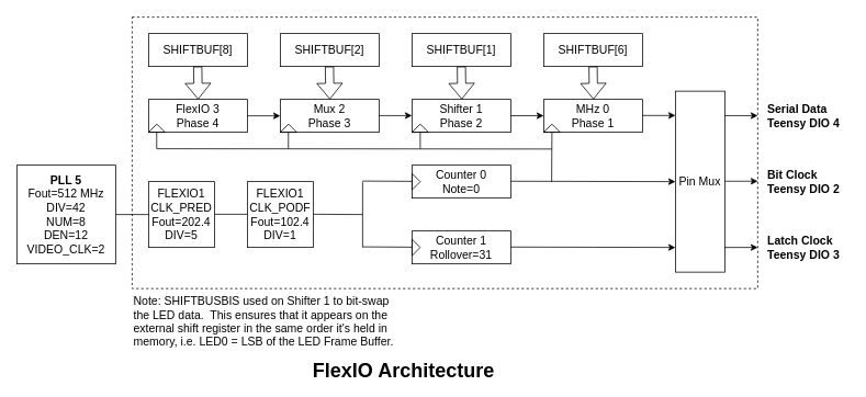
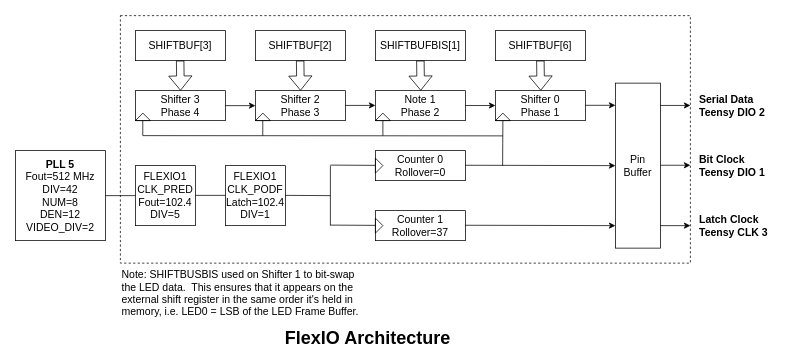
- <mxCell id="11" value="SHIFTBUF[8]" style="rounded=0;whiteSpace=wrap;html=1;fontSize=14;fillColor=none;" vertex="1" parent="1"><mxGeometry x="180" y="40" width="120" height="40" as="geometry" /></mxCell>
+ <mxCell id="11" value="SHIFTBUF[3]" style="rounded=0;whiteSpace=wrap;html=1;fontSize=14;fillColor=none;" vertex="1" parent="1"><mxGeometry x="180" y="40" width="120" height="40" as="geometry" /></mxCell>
- <mxCell id="9" value="SHIFTBUF[1]" style="rounded=0;whiteSpace=wrap;html=1;fontSize=14;fillColor=none;" vertex="1" parent="1"><mxGeometry x="500" y="40" width="120" height="40" as="geometry" /></mxCell>
+ <mxCell id="9" value="SHIFTBUFBIS[1]" style="rounded=0;whiteSpace=wrap;html=1;fontSize=14;fillColor=none;" vertex="1" parent="1"><mxGeometry x="500" y="40" width="120" height="40" as="geometry" /></mxCell>
- <mxCell id="7" value="FlexIO 3&lt;br&gt;Phase 4" style="rounded=0;whiteSpace=wrap;html=1;fontSize=14;fillColor=none;" vertex="1" parent="1"><mxGeometry x="180" y="120" width="120" height="40" as="geometry" /></mxCell>
+ <mxCell id="7" value="Shifter 3&lt;br&gt;Phase 4" style="rounded=0;whiteSpace=wrap;html=1;fontSize=14;fillColor=none;" vertex="1" parent="1"><mxGeometry x="180" y="120" width="120" height="40" as="geometry" /></mxCell>
- <mxCell id="6" value="Mux 2&lt;br&gt;Phase 3" style="rounded=0;whiteSpace=wrap;html=1;fontSize=14;fillColor=none;" vertex="1" parent="1"><mxGeometry x="340" y="120" width="120" height="40" as="geometry" /></mxCell>
+ <mxCell id="6" value="Shifter 2&lt;br&gt;Phase 3" style="rounded=0;whiteSpace=wrap;html=1;fontSize=14;fillColor=none;" vertex="1" parent="1"><mxGeometry x="340" y="120" width="120" height="40" as="geometry" /></mxCell>
- <mxCell id="5" value="Shifter 1&lt;br&gt;Phase 2" style="rounded=0;whiteSpace=wrap;html=1;fontSize=14;fillColor=none;" vertex="1" parent="1"><mxGeometry x="500" y="120" width="120" height="40" as="geometry" /></mxCell>
+ <mxCell id="5" value="Note 1&lt;br&gt;Phase 2" style="rounded=0;whiteSpace=wrap;html=1;fontSize=14;fillColor=none;" vertex="1" parent="1"><mxGeometry x="500" y="120" width="120" height="40" as="geometry" /></mxCell>
- <mxCell id="4" value="MHz 0&lt;br&gt;Phase 1" style="rounded=0;whiteSpace=wrap;html=1;fontSize=14;fillColor=none;" vertex="1" parent="1"><mxGeometry x="660" y="120" width="120" height="40" as="geometry" /></mxCell>
+ <mxCell id="4" value="Shifter 0&lt;br&gt;Phase 1" style="rounded=0;whiteSpace=wrap;html=1;fontSize=14;fillColor=none;" vertex="1" parent="1"><mxGeometry x="660" y="120" width="120" height="40" as="geometry" /></mxCell>
- <mxCell id="37" value="Serial Data&lt;br&gt;Teensy DIO 4" style="text;html=1;strokeColor=none;fillColor=none;align=left;verticalAlign=middle;whiteSpace=wrap;rounded=0;fontStyle=1;fontSize=14;" vertex="1" parent="1"><mxGeometry x="930" y="130" width="100" height="20" as="geometry" /></mxCell>
+ <mxCell id="37" value="Serial Data&lt;br&gt;Teensy DIO 2" style="text;html=1;strokeColor=none;fillColor=none;align=left;verticalAlign=middle;whiteSpace=wrap;rounded=0;fontStyle=1;fontSize=14;" vertex="1" parent="1"><mxGeometry x="930" y="130" width="100" height="20" as="geometry" /></mxCell>
- <mxCell id="24" value="Counter 0&lt;br&gt;Note=0" style="rounded=0;whiteSpace=wrap;html=1;fontSize=14;fillColor=none;" vertex="1" parent="1"><mxGeometry x="500" y="200" width="120" height="40" as="geometry" /></mxCell>
+ <mxCell id="24" value="Counter 0&lt;br&gt;Rollover=0" style="rounded=0;whiteSpace=wrap;html=1;fontSize=14;fillColor=none;" vertex="1" parent="1"><mxGeometry x="500" y="200" width="120" height="40" as="geometry" /></mxCell>
- <mxCell id="32" value="Pin Mux" style="rounded=0;whiteSpace=wrap;html=1;fontSize=14;fillColor=none;" vertex="1" parent="1"><mxGeometry x="820" y="110" width="60" height="220" as="geometry" /></mxCell>
+ <mxCell id="32" value="Pin Buffer" style="rounded=0;whiteSpace=wrap;html=1;fontSize=14;fillColor=none;" vertex="1" parent="1"><mxGeometry x="820" y="110" width="60" height="220" as="geometry" /></mxCell>
- <mxCell id="38" value="Bit Clock&lt;br&gt;Teensy DIO 2" style="text;html=1;strokeColor=none;fillColor=none;align=left;verticalAlign=middle;whiteSpace=wrap;rounded=0;fontStyle=1;fontSize=14;" vertex="1" parent="1"><mxGeometry x="930" y="210" width="100" height="20" as="geometry" /></mxCell>
+ <mxCell id="38" value="Bit Clock&lt;br&gt;Teensy DIO 1" style="text;html=1;strokeColor=none;fillColor=none;align=left;verticalAlign=middle;whiteSpace=wrap;rounded=0;fontStyle=1;fontSize=14;" vertex="1" parent="1"><mxGeometry x="930" y="210" width="100" height="20" as="geometry" /></mxCell>
- <mxCell id="28" value="&lt;b&gt;PLL 5&lt;/b&gt;&lt;br&gt;Fout=512 MHz&lt;br&gt;DIV=42&lt;br&gt;NUM=8&lt;br&gt;DEN=12&lt;br&gt;VIDEO_CLK=2" style="rounded=0;whiteSpace=wrap;html=1;fontSize=14;fillColor=none;" vertex="1" parent="1"><mxGeometry x="20" y="200" width="120" height="120" as="geometry" /></mxCell>
+ <mxCell id="28" value="&lt;b&gt;PLL 5&lt;/b&gt;&lt;br&gt;Fout=512 MHz&lt;br&gt;DIV=42&lt;br&gt;NUM=8&lt;br&gt;DEN=12&lt;br&gt;VIDEO_DIV=2" style="rounded=0;whiteSpace=wrap;html=1;fontSize=14;fillColor=none;" vertex="1" parent="1"><mxGeometry x="20" y="200" width="120" height="120" as="geometry" /></mxCell>
- <mxCell id="31" value="FLEXIO1&lt;br&gt;CLK_PRED&lt;br&gt;Fout=202.4&lt;br&gt;DIV=5" style="rounded=0;whiteSpace=wrap;html=1;fontSize=14;fillColor=none;" vertex="1" parent="1"><mxGeometry x="180" y="220" width="80" height="80" as="geometry" /></mxCell>
+ <mxCell id="31" value="FLEXIO1&lt;br&gt;CLK_PRED&lt;br&gt;Fout=102.4&lt;br&gt;DIV=5" style="rounded=0;whiteSpace=wrap;html=1;fontSize=14;fillColor=none;" vertex="1" parent="1"><mxGeometry x="180" y="220" width="80" height="80" as="geometry" /></mxCell>
- <mxCell id="33" value="FLEXIO1&lt;br&gt;CLK_PODF&lt;br&gt;Fout=102.4&lt;br&gt;DIV=1" style="rounded=0;whiteSpace=wrap;html=1;fontSize=14;fillColor=none;" vertex="1" parent="1"><mxGeometry x="300" y="220" width="80" height="80" as="geometry" /></mxCell>
+ <mxCell id="33" value="FLEXIO1&lt;br&gt;CLK_PODF&lt;br&gt;Latch=102.4&lt;br&gt;DIV=1" style="rounded=0;whiteSpace=wrap;html=1;fontSize=14;fillColor=none;" vertex="1" parent="1"><mxGeometry x="300" y="220" width="80" height="80" as="geometry" /></mxCell>
- <mxCell id="26" value="Counter 1&lt;br&gt;Rollover=31" style="rounded=0;whiteSpace=wrap;html=1;fontSize=14;fillColor=none;" vertex="1" parent="1"><mxGeometry x="500" y="280" width="120" height="40" as="geometry" /></mxCell>
+ <mxCell id="26" value="Counter 1&lt;br&gt;Rollover=37" style="rounded=0;whiteSpace=wrap;html=1;fontSize=14;fillColor=none;" vertex="1" parent="1"><mxGeometry x="500" y="280" width="120" height="40" as="geometry" /></mxCell>
- <mxCell id="39" value="Latch Clock&lt;br&gt;Teensy DIO 3" style="text;html=1;strokeColor=none;fillColor=none;align=left;verticalAlign=middle;whiteSpace=wrap;rounded=0;fontStyle=1;fontSize=14;" vertex="1" parent="1"><mxGeometry x="930" y="290" width="100" height="20" as="geometry" /></mxCell>
+ <mxCell id="39" value="Latch Clock&lt;br&gt;Teensy CLK 3" style="text;html=1;strokeColor=none;fillColor=none;align=left;verticalAlign=middle;whiteSpace=wrap;rounded=0;fontStyle=1;fontSize=14;" vertex="1" parent="1"><mxGeometry x="930" y="290" width="100" height="20" as="geometry" /></mxCell>
